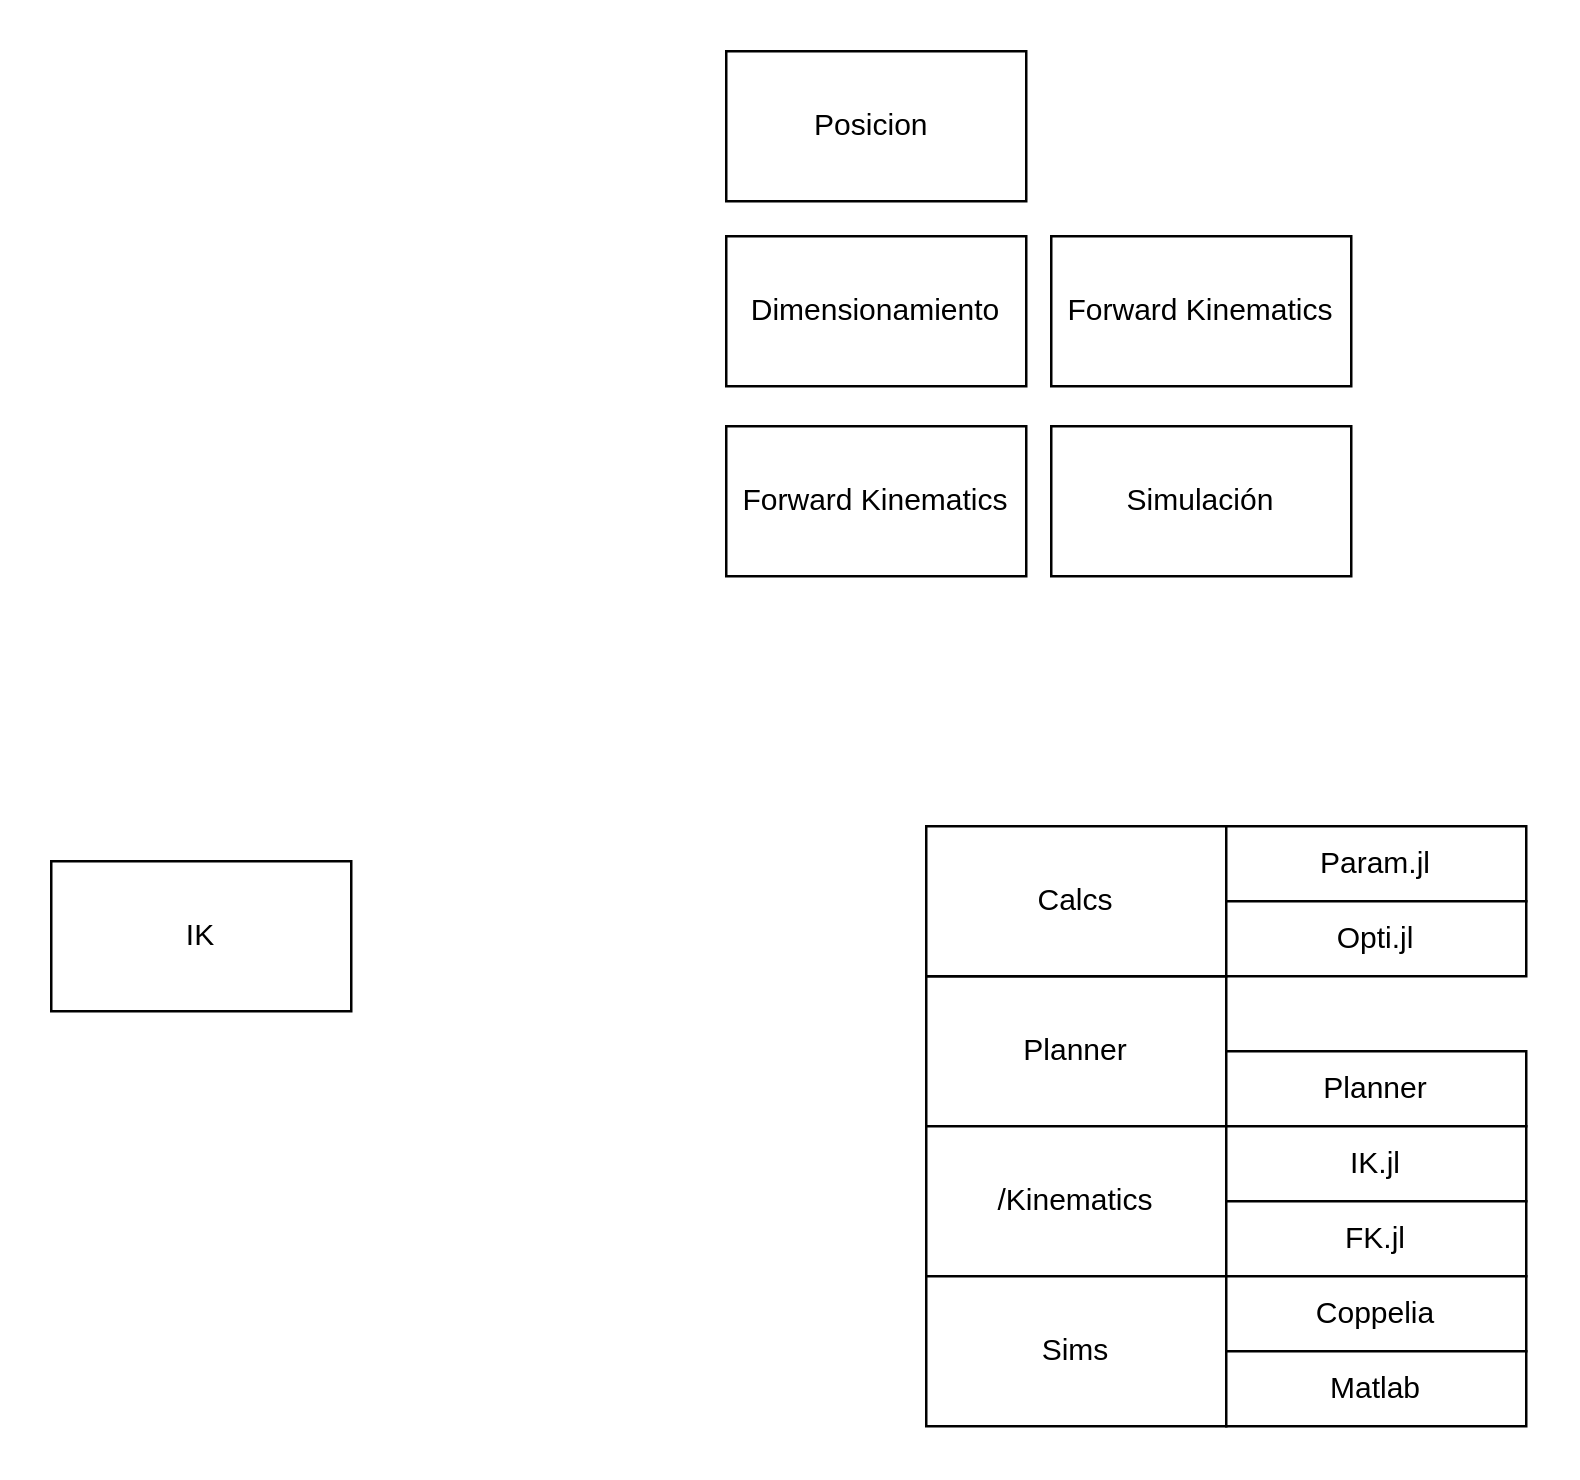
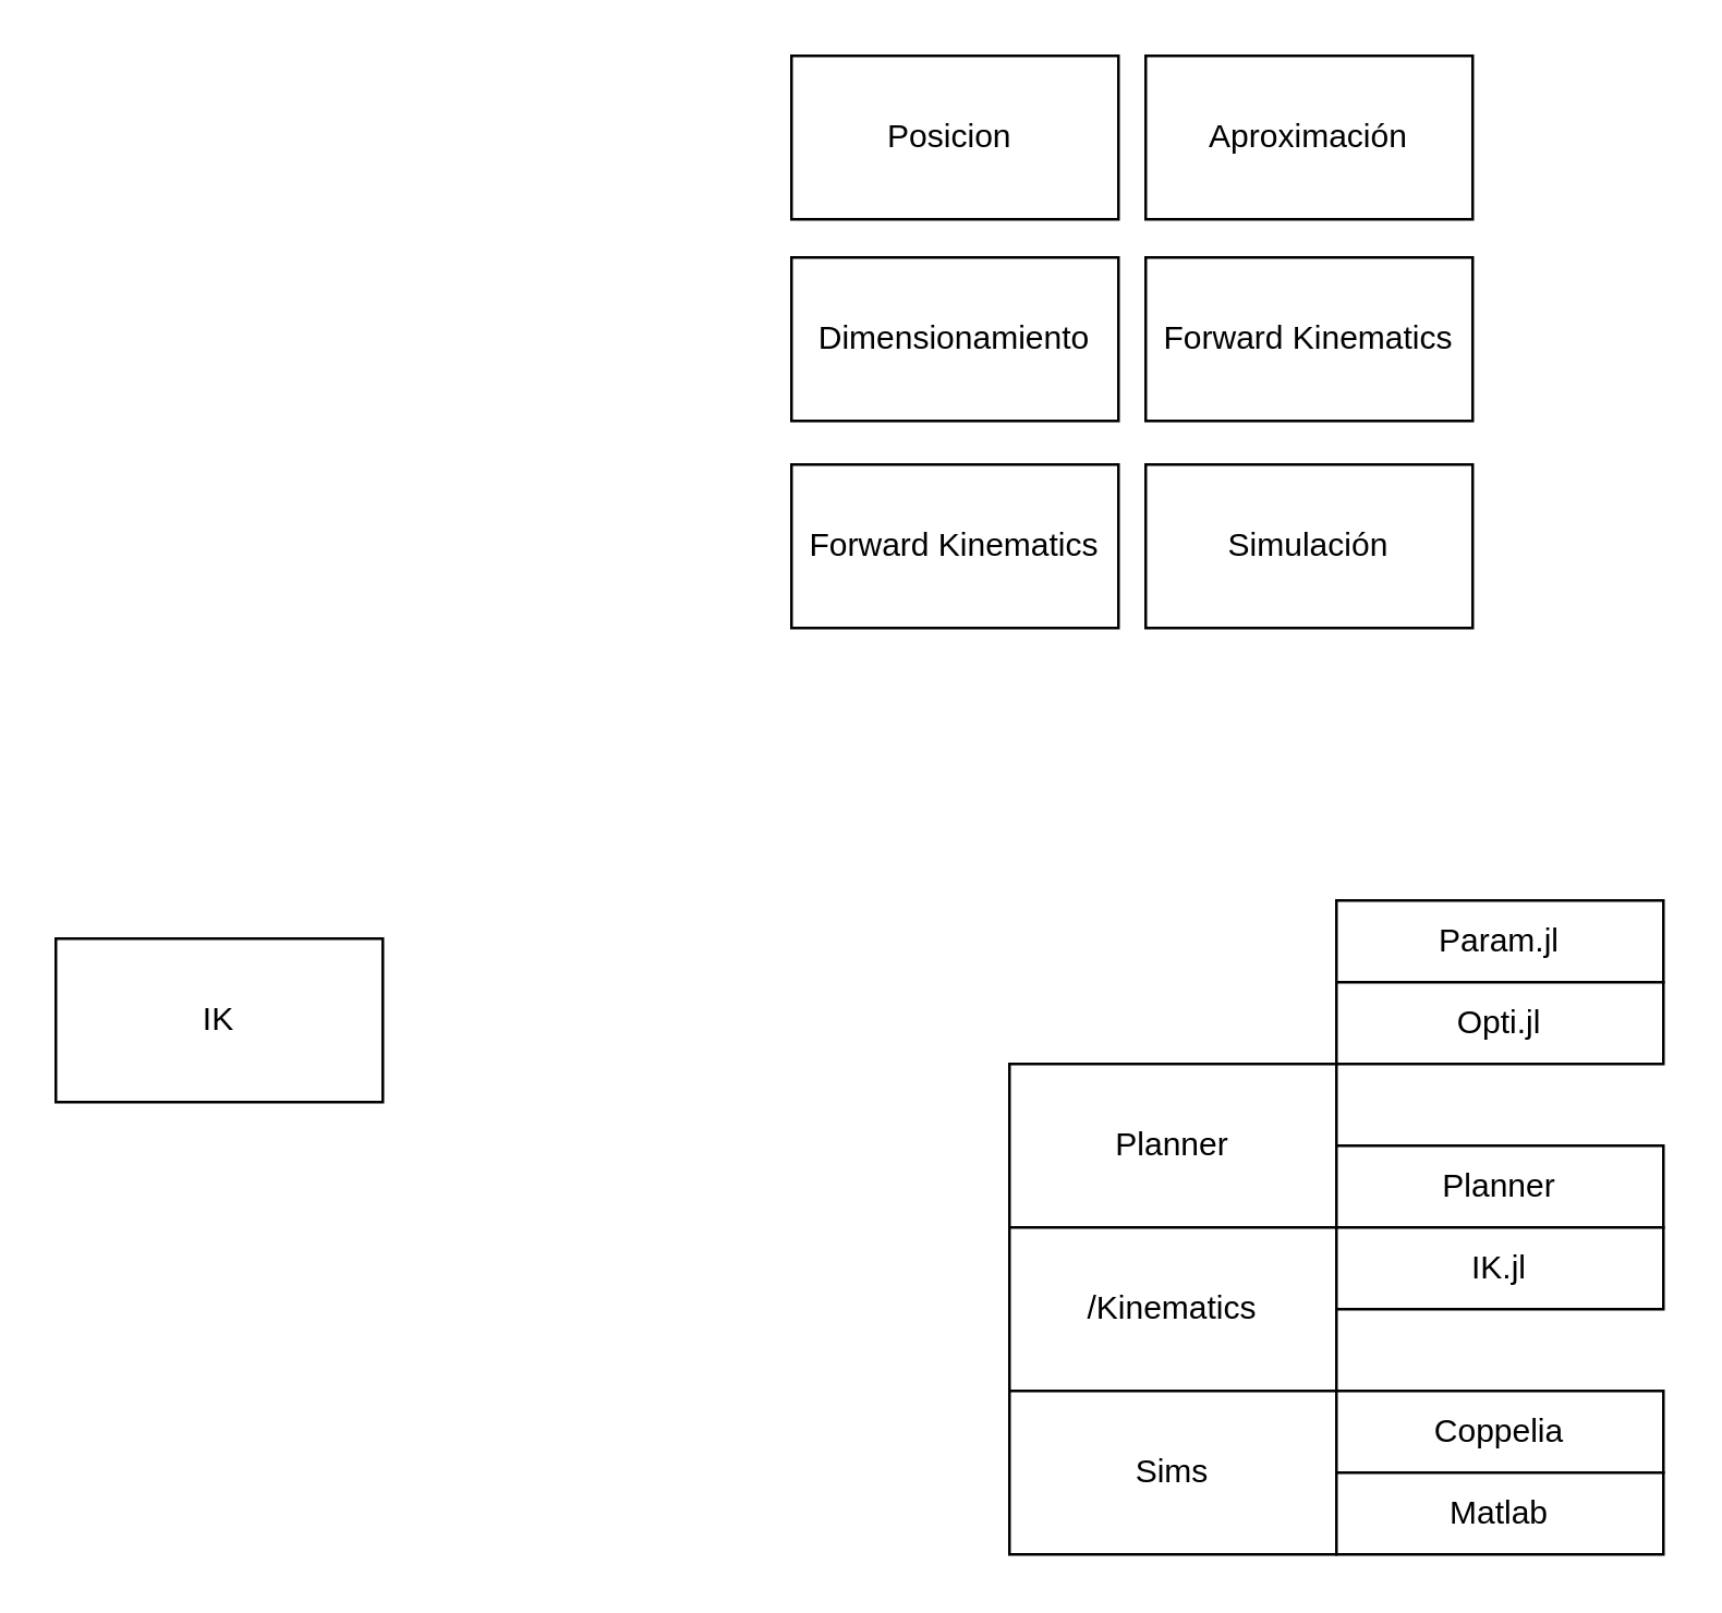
+ <mxCell id="5" value="Aproximación" style="rounded=0;whiteSpace=wrap;html=1;" vertex="1" parent="1"><mxGeometry x="420" y="20" width="120" height="60" as="geometry" /></mxCell>
- <mxCell id="11" value="Calcs" style="rounded=0;whiteSpace=wrap;html=1;" vertex="1" parent="1"><mxGeometry x="370" y="330" width="120" height="60" as="geometry" /></mxCell>
- <mxCell id="15" value="FK.jl" style="rounded=0;whiteSpace=wrap;html=1;" vertex="1" parent="1"><mxGeometry x="490" y="480" width="120" height="30" as="geometry" /></mxCell>
